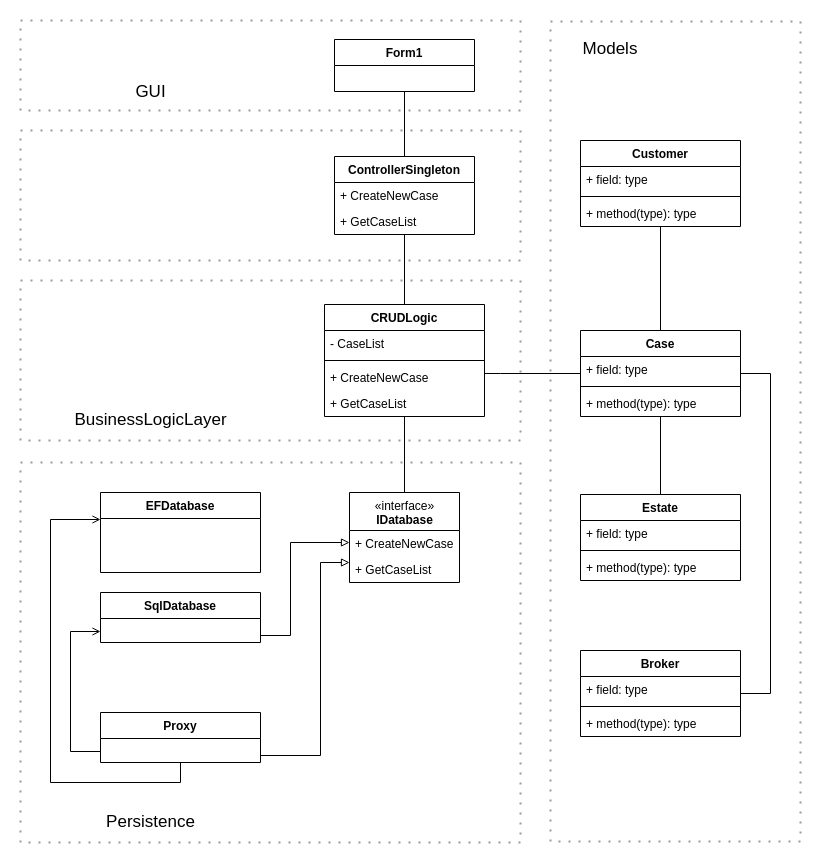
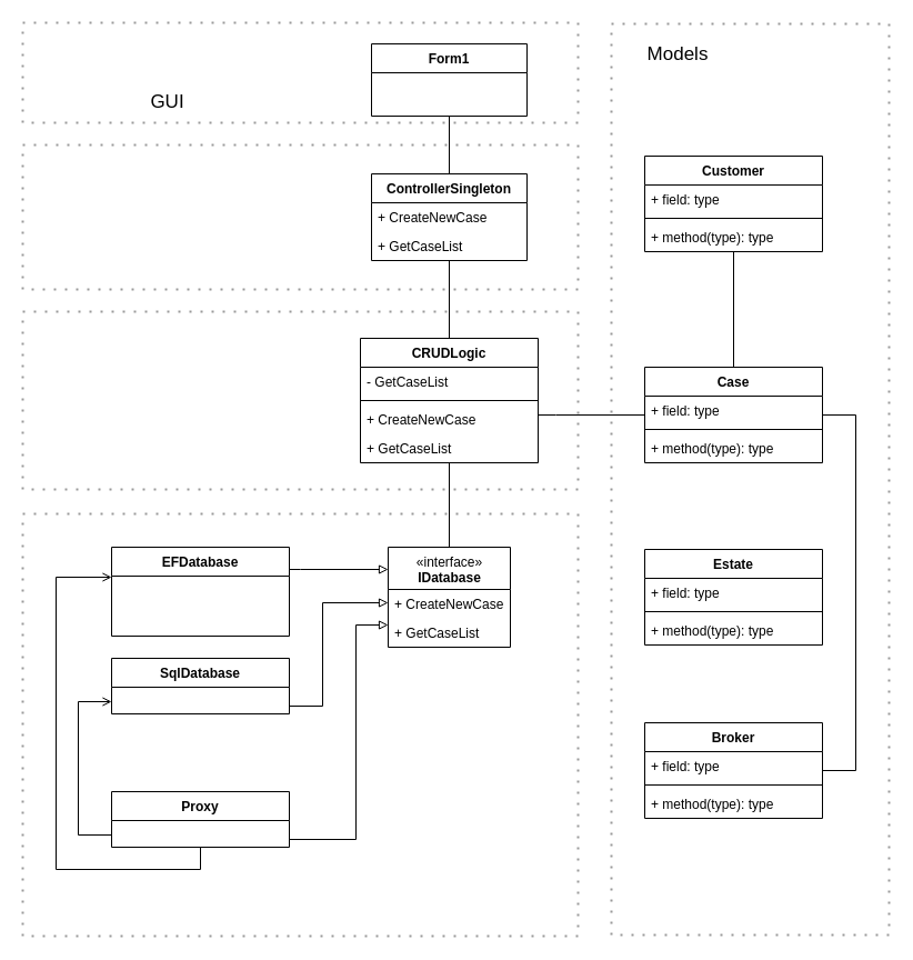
- <mxCell id="9" value="Form1" style="swimlane;fontStyle=1;childLayout=stackLayout;horizontal=1;startSize=26;fillColor=none;horizontalStack=0;resizeParent=1;resizeParentMax=0;resizeLast=0;collapsible=1;marginBottom=0;" vertex="1" parent="1"><mxGeometry x="334" y="39" width="140" height="52" as="geometry" /></mxCell>
+ <mxCell id="9" value="Form1" style="swimlane;fontStyle=1;childLayout=stackLayout;horizontal=1;startSize=26;fillColor=none;horizontalStack=0;resizeParent=1;resizeParentMax=0;resizeLast=0;collapsible=1;marginBottom=0;" vertex="1" parent="1"><mxGeometry x="334" y="39" width="140" height="65" as="geometry" /></mxCell>
- <mxCell id="30" value="- CaseList" style="text;strokeColor=none;fillColor=none;align=left;verticalAlign=top;spacingLeft=4;spacingRight=4;overflow=hidden;rotatable=0;points=[[0,0.5],[1,0.5]];portConstraint=eastwest;" vertex="1" parent="29"><mxGeometry y="26" width="160" height="26" as="geometry" /></mxCell>
+ <mxCell id="30" value="- GetCaseList" style="text;strokeColor=none;fillColor=none;align=left;verticalAlign=top;spacingLeft=4;spacingRight=4;overflow=hidden;rotatable=0;points=[[0,0.5],[1,0.5]];portConstraint=eastwest;" vertex="1" parent="29"><mxGeometry y="26" width="160" height="26" as="geometry" /></mxCell>
- <mxCell id="10" value="&lt;font style=&quot;font-size: 17px&quot;&gt;BusinessLogicLayer&lt;br&gt;&lt;/font&gt;" style="text;html=1;align=center;verticalAlign=middle;resizable=0;points=[];autosize=1;" vertex="1" parent="1"><mxGeometry x="65" y="410" width="170" height="20" as="geometry" /></mxCell>
- <mxCell id="41" value="" style="edgeStyle=orthogonalEdgeStyle;rounded=0;orthogonalLoop=1;jettySize=auto;html=1;startArrow=none;startFill=0;endArrow=none;endFill=0;" edge="1" parent="1" source="43" target="47"><mxGeometry relative="1" as="geometry"><mxPoint x="680" y="496" as="targetPoint" /></mxGeometry></mxCell>
+ <mxCell id="16" value="" style="edgeStyle=orthogonalEdgeStyle;rounded=0;orthogonalLoop=1;jettySize=auto;html=1;endArrow=none;endFill=0;startArrow=block;startFill=0;" edge="1" parent="1" source="17" target="20"><mxGeometry relative="1" as="geometry"><mxPoint x="404" y="622" as="targetPoint" /><Array as="points"><mxPoint x="270" y="512" /><mxPoint x="270" y="512" /></Array></mxGeometry></mxCell>
- <mxCell id="35" value="&lt;font style=&quot;font-size: 17px&quot;&gt;Persistence&lt;br&gt;&lt;/font&gt;" style="text;html=1;align=center;verticalAlign=middle;resizable=0;points=[];autosize=1;" vertex="1" parent="1"><mxGeometry x="100" y="812" width="100" height="20" as="geometry" /></mxCell>
